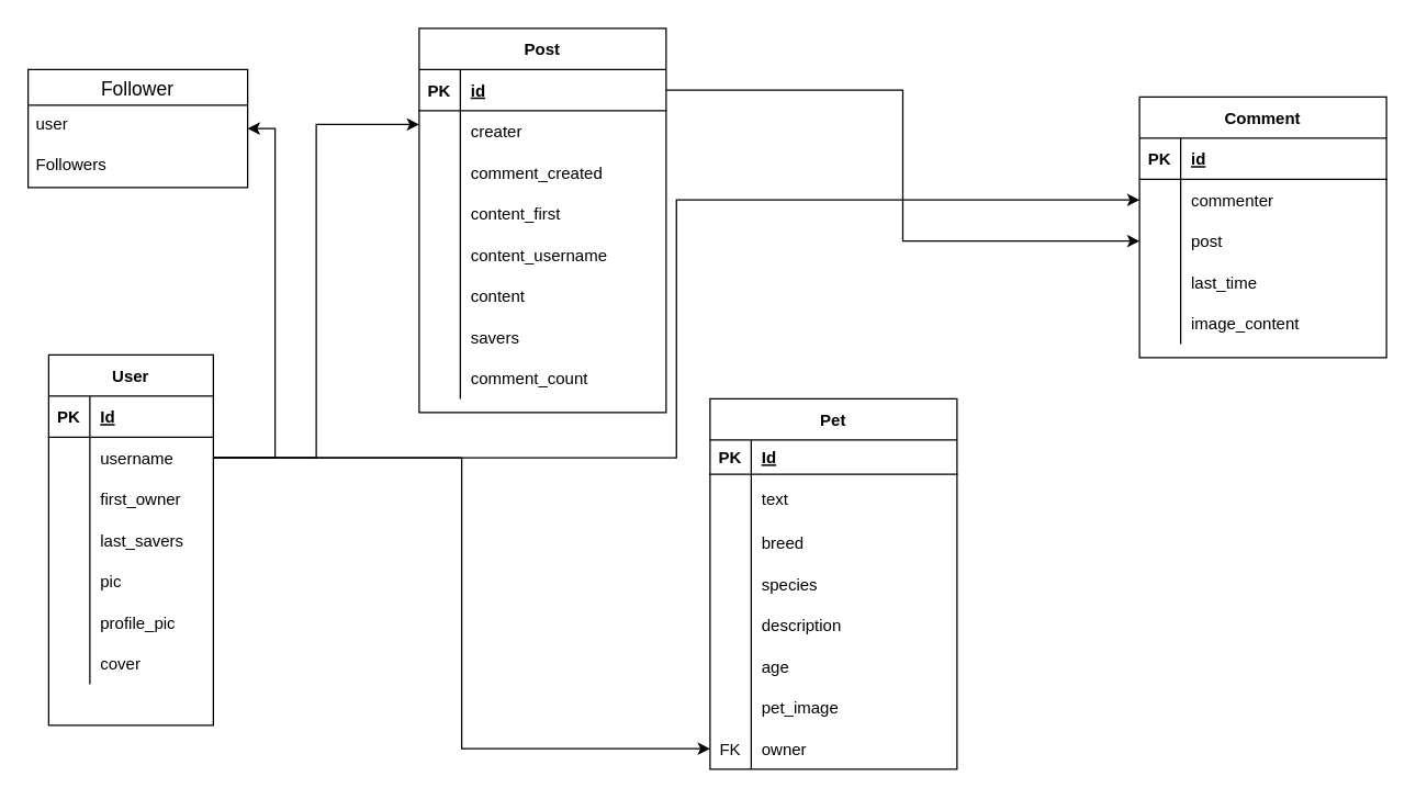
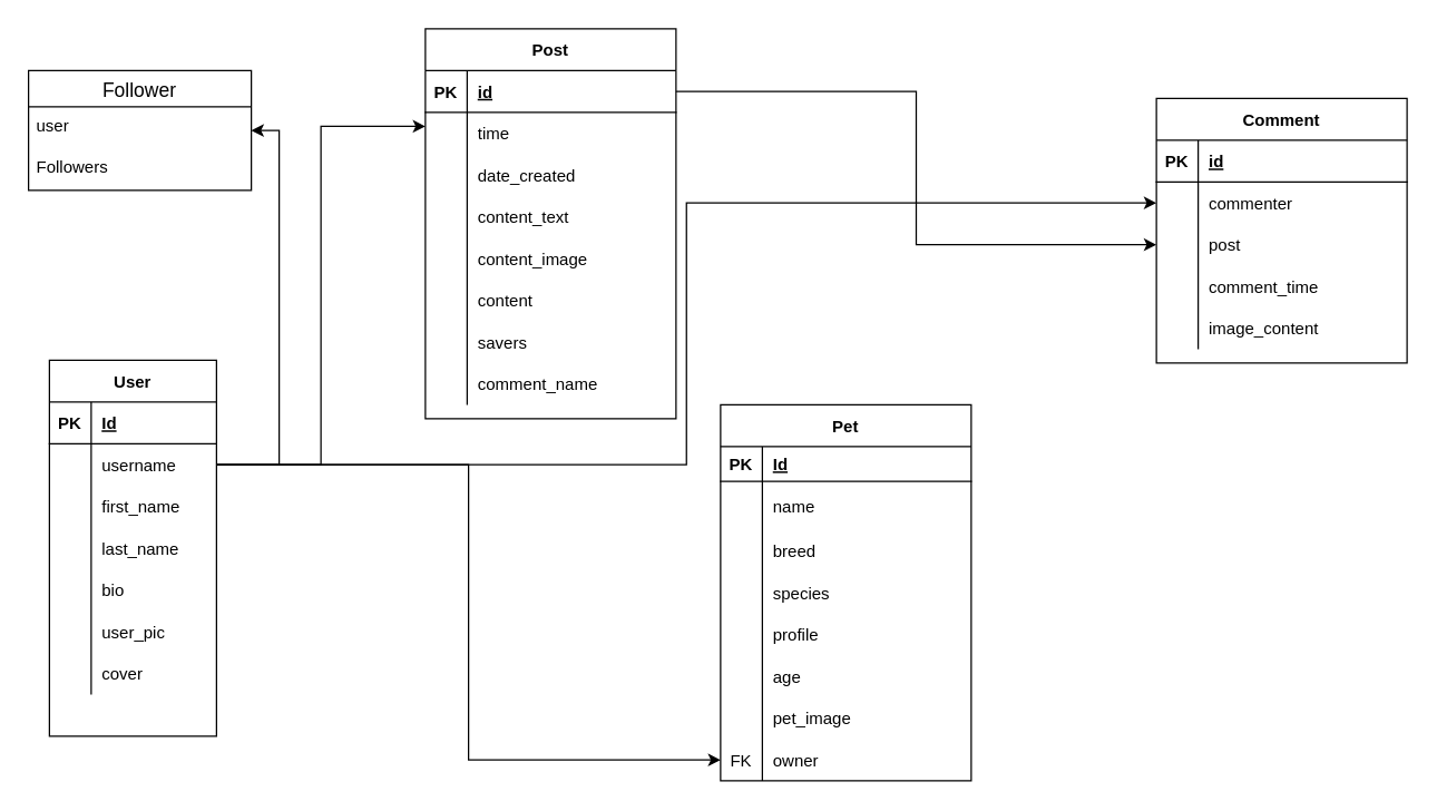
- <mxCell id="56" value="creater" style="shape=partialRectangle;connectable=0;fillColor=none;top=0;left=0;bottom=0;right=0;align=left;spacingLeft=6;overflow=hidden;" vertex="1" parent="54"><mxGeometry x="30" width="150" height="30" as="geometry"><mxRectangle width="150" height="30" as="alternateBounds" /></mxGeometry></mxCell>
+ <mxCell id="56" value="time" style="shape=partialRectangle;connectable=0;fillColor=none;top=0;left=0;bottom=0;right=0;align=left;spacingLeft=6;overflow=hidden;" vertex="1" parent="54"><mxGeometry x="30" width="150" height="30" as="geometry"><mxRectangle width="150" height="30" as="alternateBounds" /></mxGeometry></mxCell>
- <mxCell id="59" value="comment_created" style="shape=partialRectangle;connectable=0;fillColor=none;top=0;left=0;bottom=0;right=0;align=left;spacingLeft=6;overflow=hidden;" vertex="1" parent="57"><mxGeometry x="30" width="150" height="30" as="geometry"><mxRectangle width="150" height="30" as="alternateBounds" /></mxGeometry></mxCell>
+ <mxCell id="59" value="date_created" style="shape=partialRectangle;connectable=0;fillColor=none;top=0;left=0;bottom=0;right=0;align=left;spacingLeft=6;overflow=hidden;" vertex="1" parent="57"><mxGeometry x="30" width="150" height="30" as="geometry"><mxRectangle width="150" height="30" as="alternateBounds" /></mxGeometry></mxCell>
- <mxCell id="62" value="content_first" style="shape=partialRectangle;connectable=0;fillColor=none;top=0;left=0;bottom=0;right=0;align=left;spacingLeft=6;overflow=hidden;" vertex="1" parent="60"><mxGeometry x="30" width="150" height="30" as="geometry"><mxRectangle width="150" height="30" as="alternateBounds" /></mxGeometry></mxCell>
+ <mxCell id="62" value="content_text" style="shape=partialRectangle;connectable=0;fillColor=none;top=0;left=0;bottom=0;right=0;align=left;spacingLeft=6;overflow=hidden;" vertex="1" parent="60"><mxGeometry x="30" width="150" height="30" as="geometry"><mxRectangle width="150" height="30" as="alternateBounds" /></mxGeometry></mxCell>
- <mxCell id="65" value="content_username" style="shape=partialRectangle;connectable=0;fillColor=none;top=0;left=0;bottom=0;right=0;align=left;spacingLeft=6;overflow=hidden;" vertex="1" parent="63"><mxGeometry x="30" width="150" height="30" as="geometry"><mxRectangle width="150" height="30" as="alternateBounds" /></mxGeometry></mxCell>
+ <mxCell id="65" value="content_image" style="shape=partialRectangle;connectable=0;fillColor=none;top=0;left=0;bottom=0;right=0;align=left;spacingLeft=6;overflow=hidden;" vertex="1" parent="63"><mxGeometry x="30" width="150" height="30" as="geometry"><mxRectangle width="150" height="30" as="alternateBounds" /></mxGeometry></mxCell>
- <mxCell id="87" value="last_time" style="shape=partialRectangle;connectable=0;fillColor=none;top=0;left=0;bottom=0;right=0;align=left;spacingLeft=6;overflow=hidden;" vertex="1" parent="85"><mxGeometry x="30" width="150" height="30" as="geometry"><mxRectangle width="150" height="30" as="alternateBounds" /></mxGeometry></mxCell>
+ <mxCell id="87" value="comment_time" style="shape=partialRectangle;connectable=0;fillColor=none;top=0;left=0;bottom=0;right=0;align=left;spacingLeft=6;overflow=hidden;" vertex="1" parent="85"><mxGeometry x="30" width="150" height="30" as="geometry"><mxRectangle width="150" height="30" as="alternateBounds" /></mxGeometry></mxCell>
- <mxCell id="74" value="comment_count" style="shape=partialRectangle;connectable=0;fillColor=none;top=0;left=0;bottom=0;right=0;align=left;spacingLeft=6;overflow=hidden;" vertex="1" parent="72"><mxGeometry x="30" width="150" height="30" as="geometry"><mxRectangle width="150" height="30" as="alternateBounds" /></mxGeometry></mxCell>
+ <mxCell id="74" value="comment_name" style="shape=partialRectangle;connectable=0;fillColor=none;top=0;left=0;bottom=0;right=0;align=left;spacingLeft=6;overflow=hidden;" vertex="1" parent="72"><mxGeometry x="30" width="150" height="30" as="geometry"><mxRectangle width="150" height="30" as="alternateBounds" /></mxGeometry></mxCell>
- <mxCell id="31" value="text" style="shape=partialRectangle;connectable=0;fillColor=none;top=0;left=0;bottom=0;right=0;align=left;spacingLeft=6;overflow=hidden;" vertex="1" parent="29"><mxGeometry x="30" width="150" height="35" as="geometry"><mxRectangle width="150" height="35" as="alternateBounds" /></mxGeometry></mxCell>
+ <mxCell id="31" value="name" style="shape=partialRectangle;connectable=0;fillColor=none;top=0;left=0;bottom=0;right=0;align=left;spacingLeft=6;overflow=hidden;" vertex="1" parent="29"><mxGeometry x="30" width="150" height="35" as="geometry"><mxRectangle width="150" height="35" as="alternateBounds" /></mxGeometry></mxCell>
- <mxCell id="12" value="first_owner" style="shape=partialRectangle;connectable=0;fillColor=none;top=0;left=0;bottom=0;right=0;align=left;spacingLeft=6;overflow=hidden;" vertex="1" parent="10"><mxGeometry x="30" width="90" height="30" as="geometry"><mxRectangle width="90" height="30" as="alternateBounds" /></mxGeometry></mxCell>
+ <mxCell id="12" value="first_name" style="shape=partialRectangle;connectable=0;fillColor=none;top=0;left=0;bottom=0;right=0;align=left;spacingLeft=6;overflow=hidden;" vertex="1" parent="10"><mxGeometry x="30" width="90" height="30" as="geometry"><mxRectangle width="90" height="30" as="alternateBounds" /></mxGeometry></mxCell>
- <mxCell id="15" value="last_savers" style="shape=partialRectangle;connectable=0;fillColor=none;top=0;left=0;bottom=0;right=0;align=left;spacingLeft=6;overflow=hidden;" vertex="1" parent="13"><mxGeometry x="30" width="90" height="30" as="geometry"><mxRectangle width="90" height="30" as="alternateBounds" /></mxGeometry></mxCell>
+ <mxCell id="15" value="last_name" style="shape=partialRectangle;connectable=0;fillColor=none;top=0;left=0;bottom=0;right=0;align=left;spacingLeft=6;overflow=hidden;" vertex="1" parent="13"><mxGeometry x="30" width="90" height="30" as="geometry"><mxRectangle width="90" height="30" as="alternateBounds" /></mxGeometry></mxCell>
- <mxCell id="18" value="pic" style="shape=partialRectangle;connectable=0;fillColor=none;top=0;left=0;bottom=0;right=0;align=left;spacingLeft=6;overflow=hidden;" vertex="1" parent="16"><mxGeometry x="30" width="90" height="30" as="geometry"><mxRectangle width="90" height="30" as="alternateBounds" /></mxGeometry></mxCell>
+ <mxCell id="18" value="bio" style="shape=partialRectangle;connectable=0;fillColor=none;top=0;left=0;bottom=0;right=0;align=left;spacingLeft=6;overflow=hidden;" vertex="1" parent="16"><mxGeometry x="30" width="90" height="30" as="geometry"><mxRectangle width="90" height="30" as="alternateBounds" /></mxGeometry></mxCell>
- <mxCell id="21" value="profile_pic" style="shape=partialRectangle;connectable=0;fillColor=none;top=0;left=0;bottom=0;right=0;align=left;spacingLeft=6;overflow=hidden;" vertex="1" parent="19"><mxGeometry x="30" width="90" height="30" as="geometry"><mxRectangle width="90" height="30" as="alternateBounds" /></mxGeometry></mxCell>
+ <mxCell id="21" value="user_pic" style="shape=partialRectangle;connectable=0;fillColor=none;top=0;left=0;bottom=0;right=0;align=left;spacingLeft=6;overflow=hidden;" vertex="1" parent="19"><mxGeometry x="30" width="90" height="30" as="geometry"><mxRectangle width="90" height="30" as="alternateBounds" /></mxGeometry></mxCell>
- <mxCell id="40" value="description" style="shape=partialRectangle;connectable=0;fillColor=none;top=0;left=0;bottom=0;right=0;align=left;spacingLeft=6;overflow=hidden;" vertex="1" parent="38"><mxGeometry x="30" width="150" height="30" as="geometry"><mxRectangle width="150" height="30" as="alternateBounds" /></mxGeometry></mxCell>
+ <mxCell id="40" value="profile" style="shape=partialRectangle;connectable=0;fillColor=none;top=0;left=0;bottom=0;right=0;align=left;spacingLeft=6;overflow=hidden;" vertex="1" parent="38"><mxGeometry x="30" width="150" height="30" as="geometry"><mxRectangle width="150" height="30" as="alternateBounds" /></mxGeometry></mxCell>
